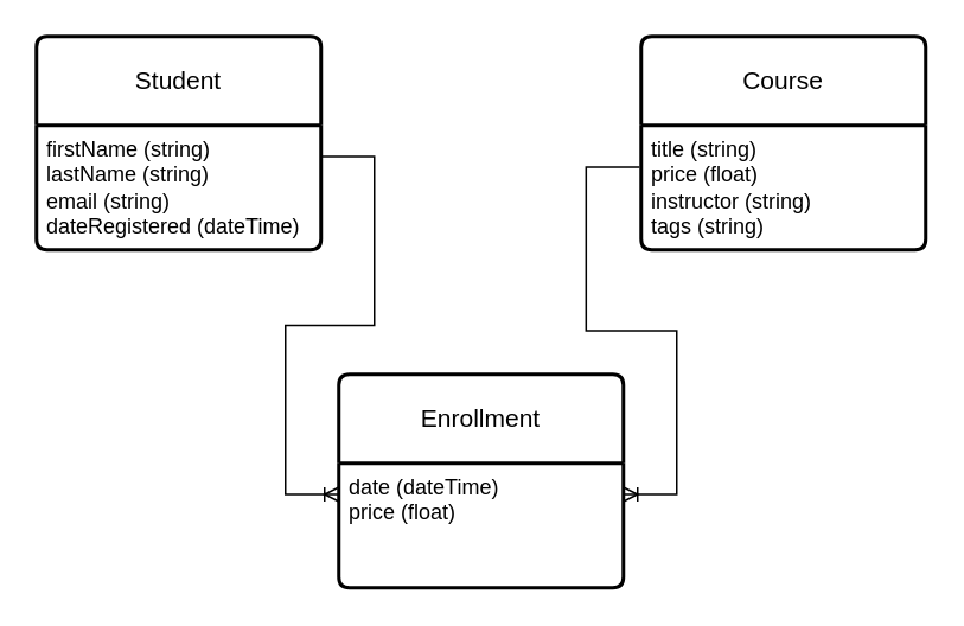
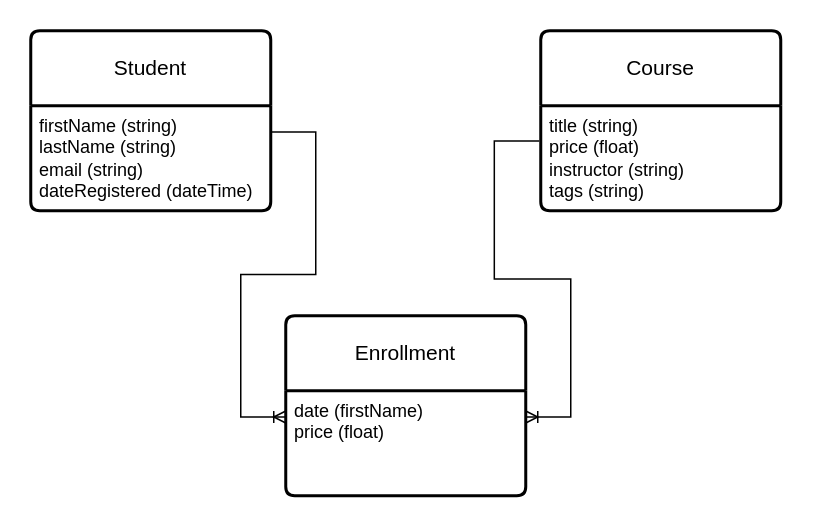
- <mxCell id="7" value="date (dateTime)&lt;div&gt;price (float)&lt;/div&gt;" style="align=left;strokeColor=none;fillColor=none;spacingLeft=4;fontSize=12;verticalAlign=top;resizable=0;rotatable=0;part=1;html=1;" vertex="1" parent="6"><mxGeometry y="50" width="160" height="70" as="geometry" /></mxCell>
+ <mxCell id="7" value="date (firstName)&lt;div&gt;price (float)&lt;/div&gt;" style="align=left;strokeColor=none;fillColor=none;spacingLeft=4;fontSize=12;verticalAlign=top;resizable=0;rotatable=0;part=1;html=1;" vertex="1" parent="6"><mxGeometry y="50" width="160" height="70" as="geometry" /></mxCell>
